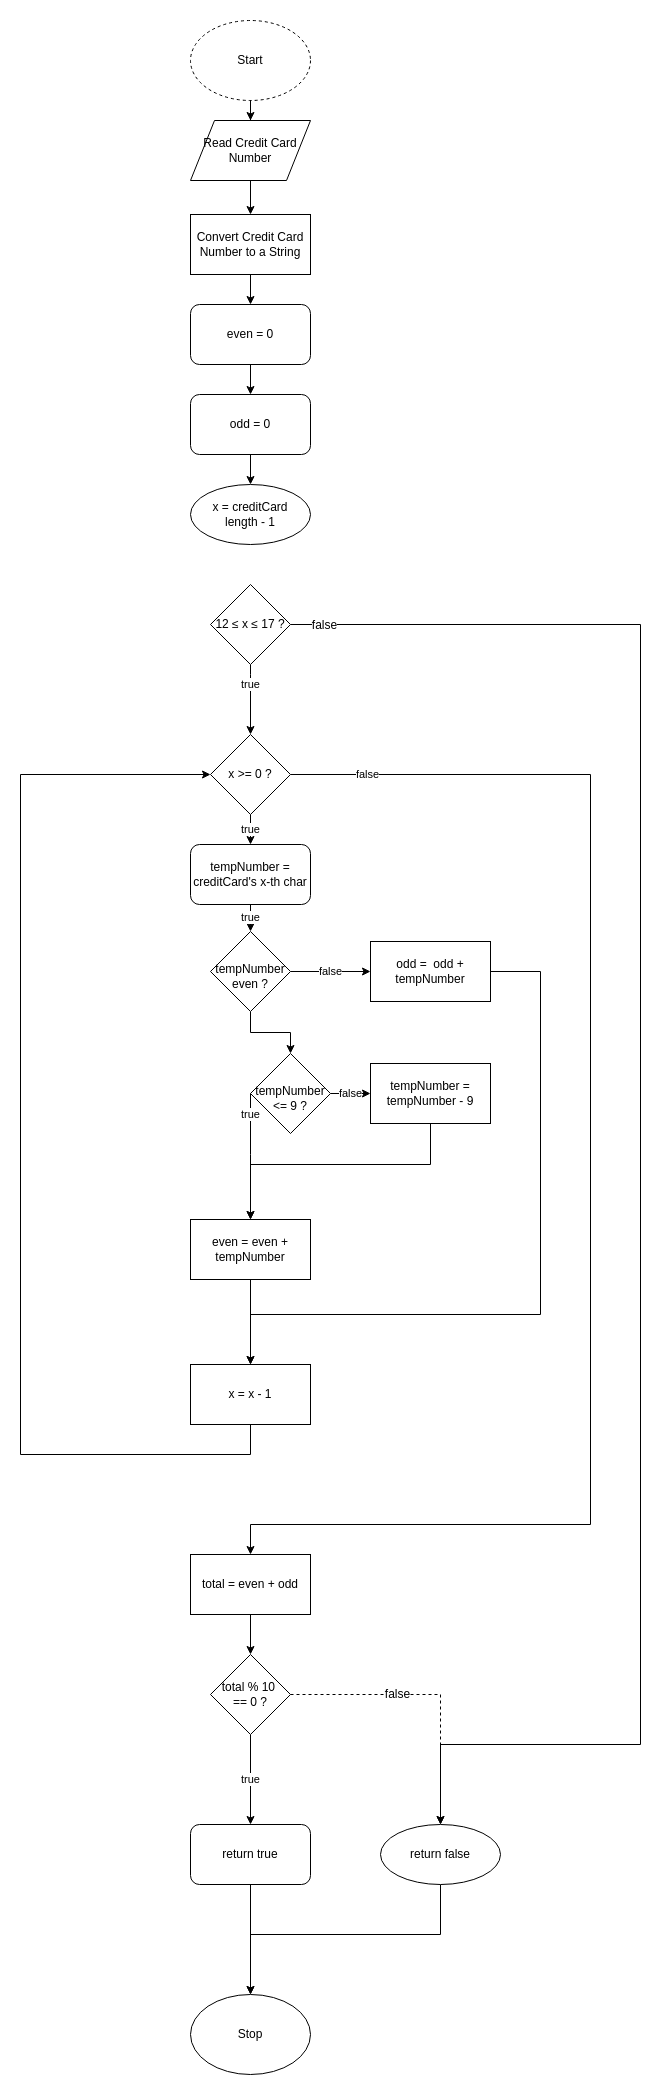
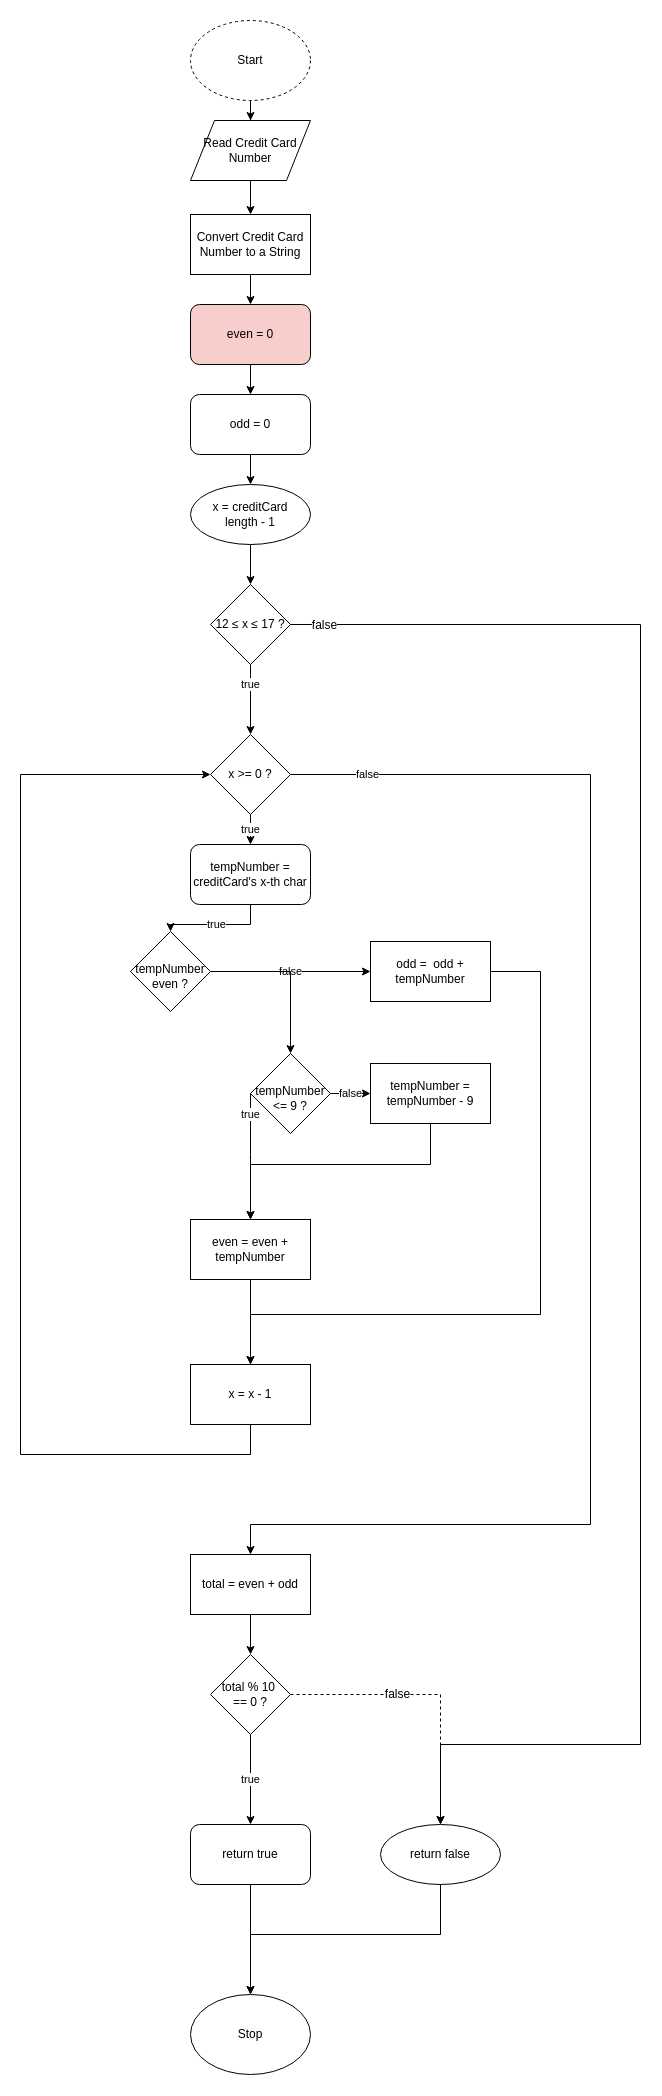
- <mxCell id="18" value="even = 0" style="rounded=1;whiteSpace=wrap;html=1;" parent="1" vertex="1"><mxGeometry x="190" y="304" width="120" height="60" as="geometry" /></mxCell>
+ <mxCell id="18" value="even = 0" style="rounded=1;whiteSpace=wrap;html=1;fillColor=#f8cecc;" parent="1" vertex="1"><mxGeometry x="190" y="304" width="120" height="60" as="geometry" /></mxCell>
+ <mxCell id="4" value="" style="edgeStyle=orthogonalEdgeStyle;rounded=0;orthogonalLoop=1;jettySize=auto;html=1;" parent="1" source="5" target="47" edge="1"><mxGeometry relative="1" as="geometry" /></mxCell>
- <mxCell id="16" value="tempNumber even ?" style="rhombus;whiteSpace=wrap;html=1;spacingTop=9;" parent="1" vertex="1"><mxGeometry x="210" y="931" width="80" height="80" as="geometry" /></mxCell>
+ <mxCell id="16" value="tempNumber even ?" style="rhombus;whiteSpace=wrap;html=1;spacingTop=9;" parent="1" vertex="1"><mxGeometry x="130" y="931" width="80" height="80" as="geometry" /></mxCell>
